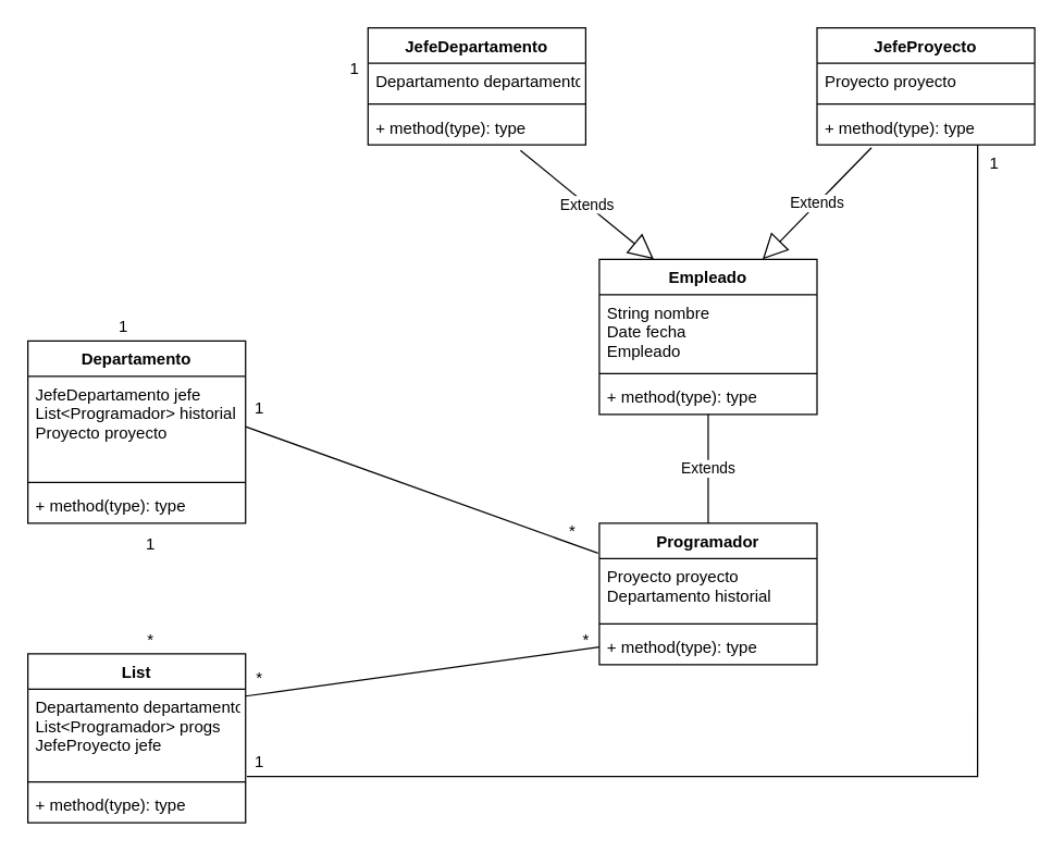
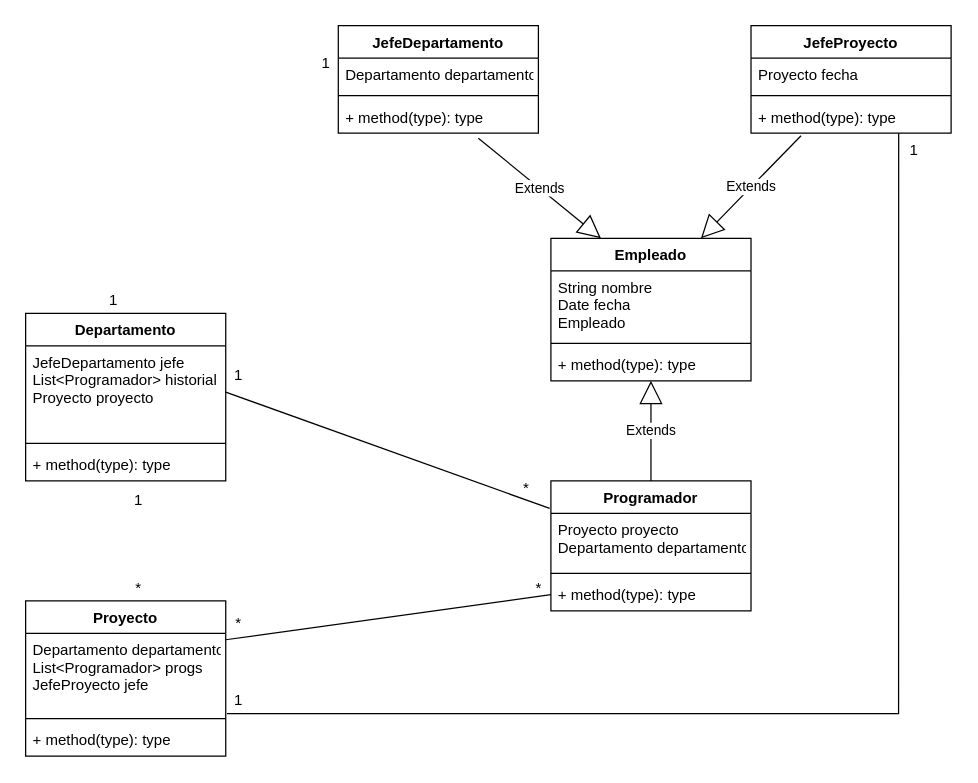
- <mxCell id="18" value="Proyecto proyecto" style="text;strokeColor=none;fillColor=none;align=left;verticalAlign=top;spacingLeft=4;spacingRight=4;overflow=hidden;rotatable=0;points=[[0,0.5],[1,0.5]];portConstraint=eastwest;" vertex="1" parent="17"><mxGeometry y="26" width="160" height="26" as="geometry" /></mxCell>
+ <mxCell id="18" value="Proyecto fecha" style="text;strokeColor=none;fillColor=none;align=left;verticalAlign=top;spacingLeft=4;spacingRight=4;overflow=hidden;rotatable=0;points=[[0,0.5],[1,0.5]];portConstraint=eastwest;" vertex="1" parent="17"><mxGeometry y="26" width="160" height="26" as="geometry" /></mxCell>
- <mxCell id="35" value="Extends" style="endArrow=none;endSize=16;endFill=0;html=1;rounded=0;entryX=0.5;entryY=1;entryDx=0;entryDy=0;exitX=0.5;exitY=0;exitDx=0;exitDy=0;" edge="1" parent="1" source="31" target="24"><mxGeometry width="160" relative="1" as="geometry"><mxPoint x="500" y="350" as="sourcePoint" /><mxPoint x="500" y="410" as="targetPoint" /></mxGeometry></mxCell>
+ <mxCell id="35" value="Extends" style="endArrow=block;endSize=16;endFill=0;html=1;rounded=0;entryX=0.5;entryY=1;entryDx=0;entryDy=0;exitX=0.5;exitY=0;exitDx=0;exitDy=0;" edge="1" parent="1" source="31" target="24"><mxGeometry width="160" relative="1" as="geometry"><mxPoint x="500" y="350" as="sourcePoint" /><mxPoint x="500" y="410" as="targetPoint" /></mxGeometry></mxCell>
- <mxCell id="32" value="Proyecto proyecto&#10;Departamento historial&#10;" style="text;strokeColor=none;fillColor=none;align=left;verticalAlign=top;spacingLeft=4;spacingRight=4;overflow=hidden;rotatable=0;points=[[0,0.5],[1,0.5]];portConstraint=eastwest;" vertex="1" parent="31"><mxGeometry y="26" width="160" height="44" as="geometry" /></mxCell>
+ <mxCell id="32" value="Proyecto proyecto&#10;Departamento departamento&#10;" style="text;strokeColor=none;fillColor=none;align=left;verticalAlign=top;spacingLeft=4;spacingRight=4;overflow=hidden;rotatable=0;points=[[0,0.5],[1,0.5]];portConstraint=eastwest;" vertex="1" parent="31"><mxGeometry y="26" width="160" height="44" as="geometry" /></mxCell>
- <mxCell id="6" value="List" style="swimlane;fontStyle=1;align=center;verticalAlign=top;childLayout=stackLayout;horizontal=1;startSize=26;horizontalStack=0;resizeParent=1;resizeParentMax=0;resizeLast=0;collapsible=1;marginBottom=0;" vertex="1" parent="1"><mxGeometry x="20" y="480" width="160" height="124" as="geometry" /></mxCell>
+ <mxCell id="6" value="Proyecto" style="swimlane;fontStyle=1;align=center;verticalAlign=top;childLayout=stackLayout;horizontal=1;startSize=26;horizontalStack=0;resizeParent=1;resizeParentMax=0;resizeLast=0;collapsible=1;marginBottom=0;" vertex="1" parent="1"><mxGeometry x="20" y="480" width="160" height="124" as="geometry" /></mxCell>
